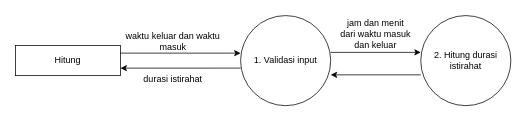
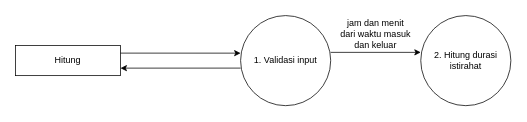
- <mxCell id="7" value="waktu keluar dan waktu masuk" style="text;html=1;align=center;verticalAlign=middle;whiteSpace=wrap;rounded=0;" vertex="1" parent="1"><mxGeometry x="160" y="40" width="140" height="30" as="geometry" /></mxCell>
- <mxCell id="11" style="edgeStyle=orthogonalEdgeStyle;rounded=0;orthogonalLoop=1;jettySize=auto;html=1;exitX=0;exitY=0.658;exitDx=0;exitDy=0;exitPerimeter=0;entryX=1;entryY=0.658;entryDx=0;entryDy=0;entryPerimeter=0;" edge="1" parent="1" source="9" target="4"><mxGeometry relative="1" as="geometry"><mxPoint x="440" y="99" as="sourcePoint" /><mxPoint x="450" y="130" as="targetPoint" /></mxGeometry></mxCell>
- <mxCell id="8" value="durasi istirahat" style="text;html=1;align=center;verticalAlign=middle;whiteSpace=wrap;rounded=0;" vertex="1" parent="1"><mxGeometry x="160" y="90" width="140" height="30" as="geometry" /></mxCell>
